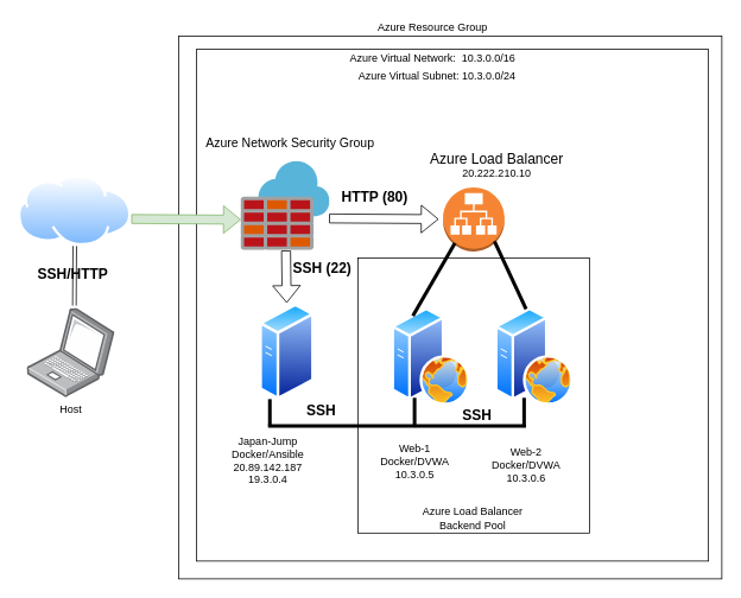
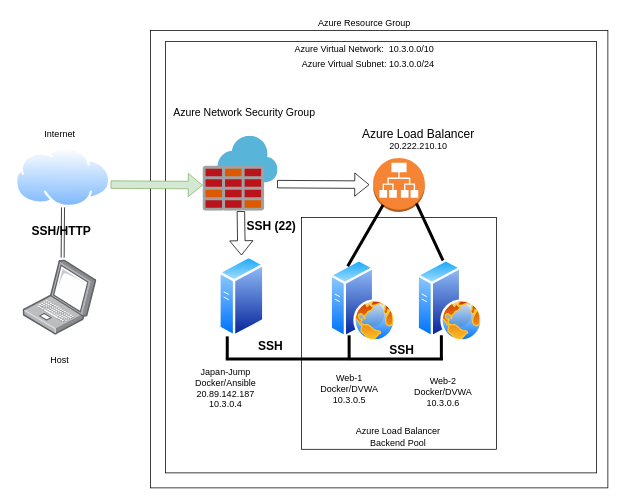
- <mxCell id="5" value="Azure Virtual Network:&amp;nbsp; 10.3.0.0/16" style="text;html=1;resizable=0;autosize=1;align=center;verticalAlign=middle;points=[];fillColor=none;strokeColor=none;rounded=0;" vertex="1" parent="1"><mxGeometry x="385" y="55" width="200" height="20" as="geometry" /></mxCell>
+ <mxCell id="5" value="Azure Virtual Network:&amp;nbsp; 10.3.0.0/10" style="text;html=1;resizable=0;autosize=1;align=center;verticalAlign=middle;points=[];fillColor=none;strokeColor=none;rounded=0;" vertex="1" parent="1"><mxGeometry x="385" y="55" width="200" height="20" as="geometry" /></mxCell>
- <mxCell id="35" value="&lt;font style=&quot;font-size: 14px;&quot;&gt;Azure Network Security Group&lt;/font&gt;" style="text;html=1;resizable=0;autosize=1;align=center;verticalAlign=middle;points=[];fillColor=none;strokeColor=none;rounded=0;" vertex="1" parent="1"><mxGeometry x="225" y="150" width="200" height="20" as="geometry" /></mxCell>
+ <mxCell id="35" value="&lt;font style=&quot;font-size: 14px;&quot;&gt;Azure Network Security Group&lt;/font&gt;" style="text;html=1;resizable=0;autosize=1;align=center;verticalAlign=middle;points=[];fillColor=none;strokeColor=none;rounded=0;" vertex="1" parent="1"><mxGeometry x="225" y="140" width="200" height="20" as="geometry" /></mxCell>
+ <mxCell id="27" value="Internet" style="text;html=1;resizable=0;autosize=1;align=center;verticalAlign=middle;points=[];fillColor=none;strokeColor=none;rounded=0;" vertex="1" parent="1"><mxGeometry x="49.3" y="169" width="60" height="20" as="geometry" /></mxCell>
- <mxCell id="38" value="&lt;span style=&quot;font-size: 16px;&quot;&gt;&lt;b&gt;HTTP (80)&lt;/b&gt;&lt;/span&gt;" style="text;html=1;resizable=0;autosize=1;align=center;verticalAlign=middle;points=[];fillColor=none;strokeColor=none;rounded=0;" vertex="1" parent="1"><mxGeometry x="375" y="210" width="90" height="20" as="geometry" /></mxCell>
- <mxCell id="28" value="Host" style="text;html=1;resizable=0;autosize=1;align=center;verticalAlign=middle;points=[];fillColor=none;strokeColor=none;rounded=0;" vertex="1" parent="1"><mxGeometry x="59.3" y="450" width="40" height="20" as="geometry" /></mxCell>
+ <mxCell id="28" value="Host" style="text;html=1;resizable=0;autosize=1;align=center;verticalAlign=middle;points=[];fillColor=none;strokeColor=none;rounded=0;" vertex="1" parent="1"><mxGeometry x="59.3" y="470" width="40" height="20" as="geometry" /></mxCell>
- <mxCell id="29" value="Japan-Jump&lt;br&gt;Docker/Ansible&lt;br&gt;20.89.142.187&lt;br&gt;19.3.0.4" style="text;html=1;resizable=0;autosize=1;align=center;verticalAlign=middle;points=[];fillColor=none;strokeColor=none;rounded=0;" vertex="1" parent="1"><mxGeometry x="250" y="487" width="100" height="60" as="geometry" /></mxCell>
+ <mxCell id="29" value="Japan-Jump&lt;br&gt;Docker/Ansible&lt;br&gt;20.89.142.187&lt;br&gt;10.3.0.4" style="text;html=1;resizable=0;autosize=1;align=center;verticalAlign=middle;points=[];fillColor=none;strokeColor=none;rounded=0;" vertex="1" parent="1"><mxGeometry x="250" y="487" width="100" height="60" as="geometry" /></mxCell>
